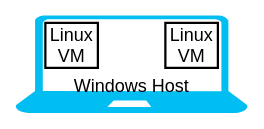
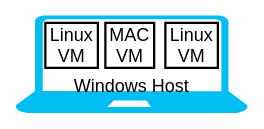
+ <mxCell id="5" value="MAC&lt;br style=&quot;font-size: 24px;&quot;&gt;VM" style="text;html=1;strokeColor=default;fillColor=none;align=center;verticalAlign=middle;whiteSpace=wrap;rounded=0;fontSize=24;strokeWidth=3;" vertex="1" parent="1"><mxGeometry x="140" y="30" width="65" height="60" as="geometry" /></mxCell>
